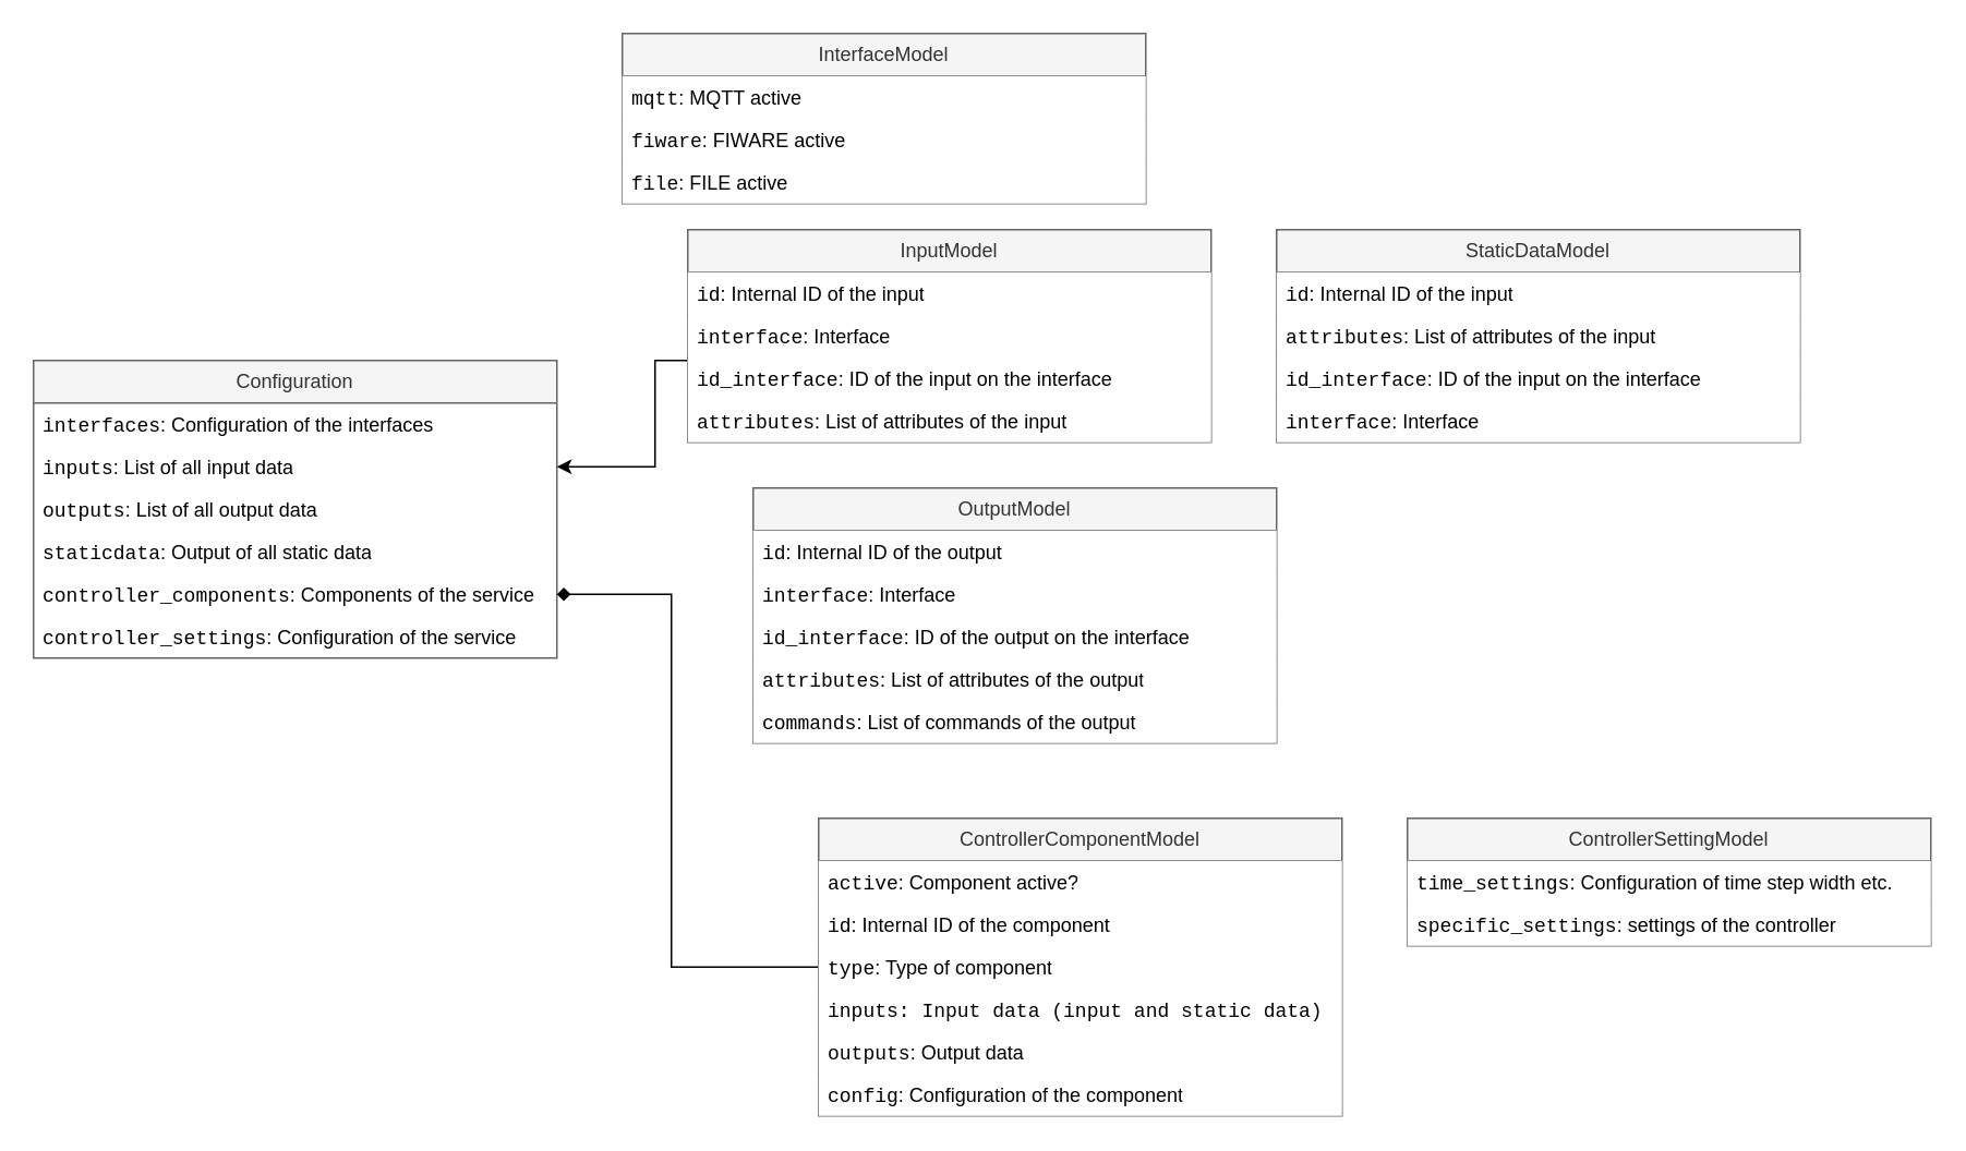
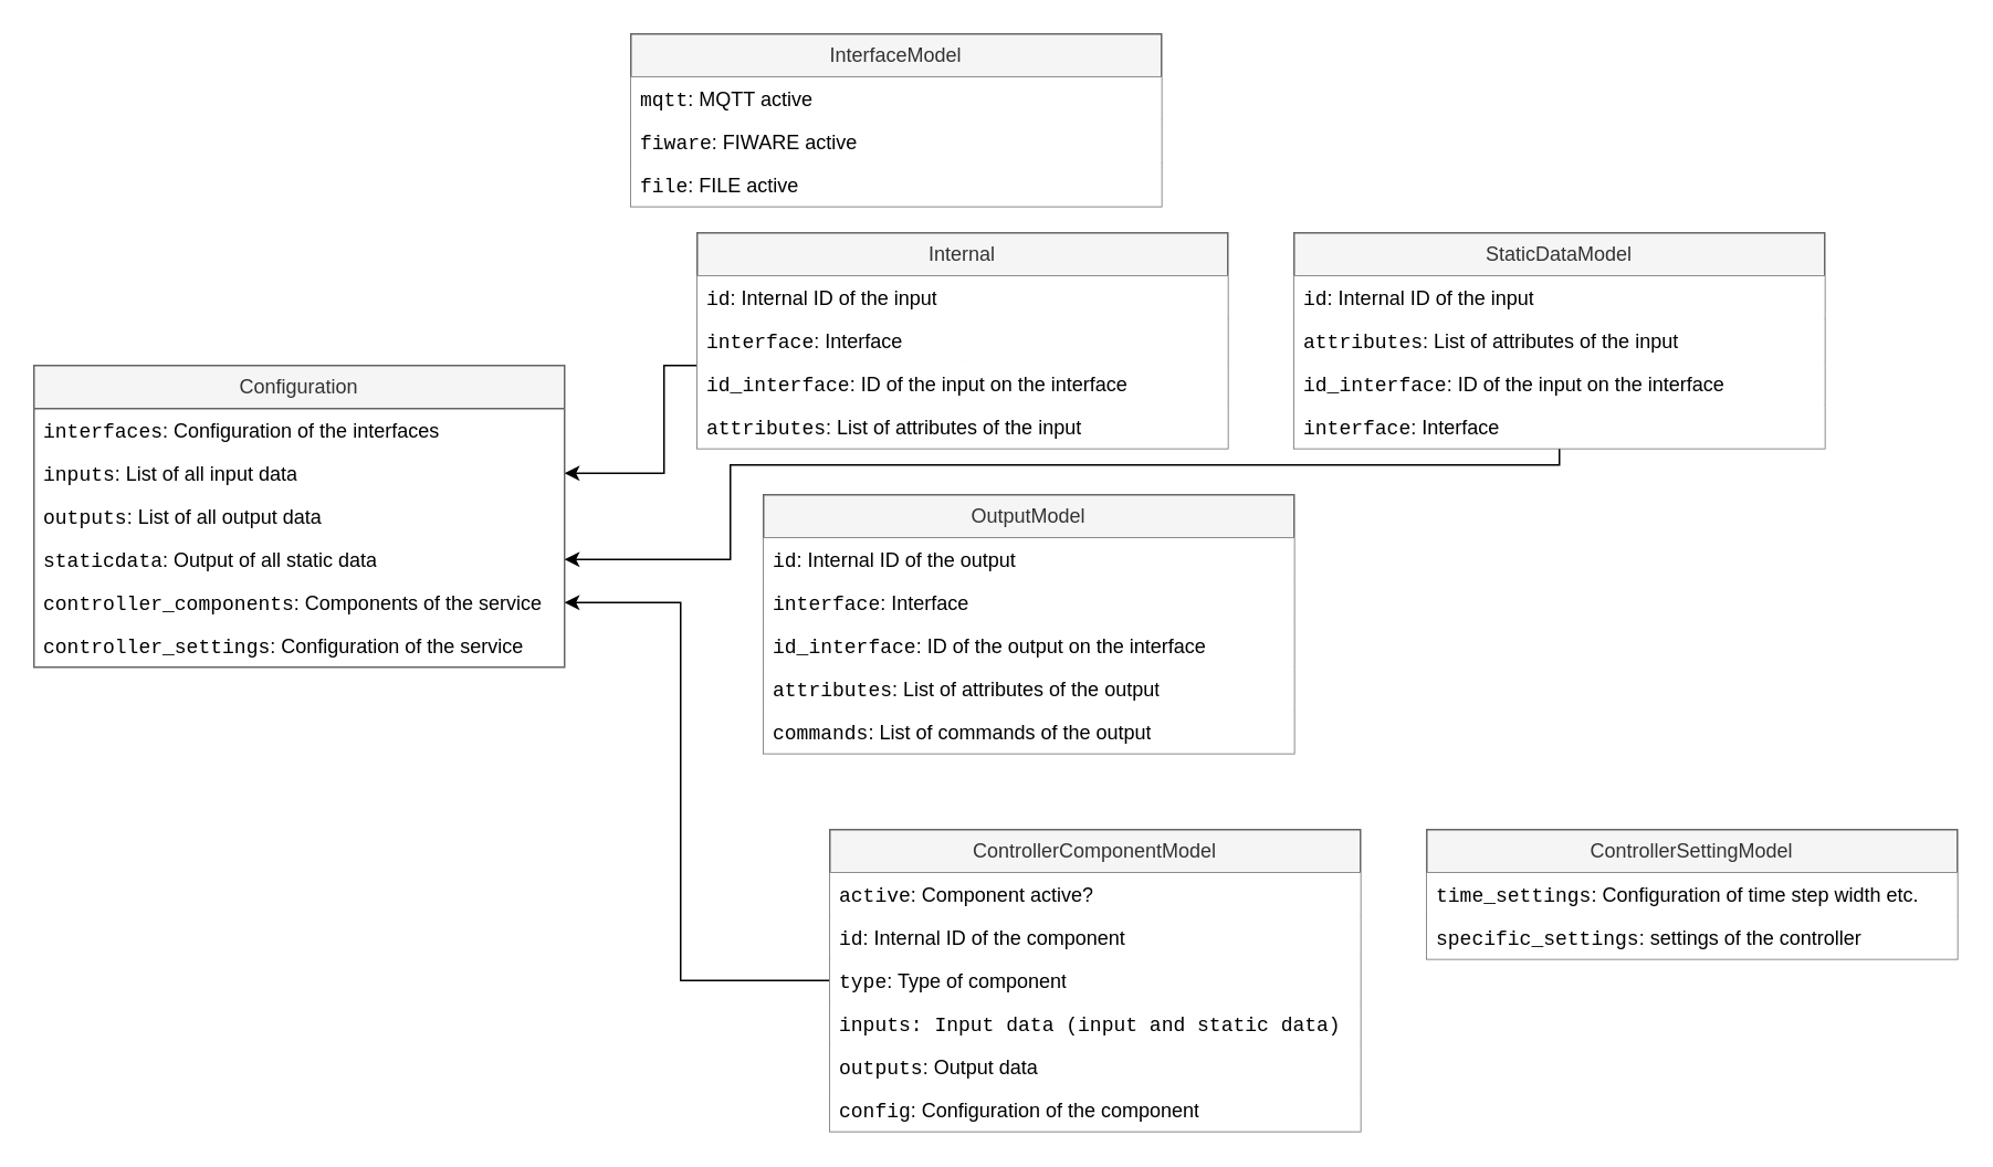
- <mxCell id="28" value="InputModel" style="swimlane;fontStyle=0;childLayout=stackLayout;horizontal=1;startSize=26;fillColor=#f5f5f5;horizontalStack=0;resizeParent=1;resizeParentMax=0;resizeLast=0;collapsible=1;marginBottom=0;whiteSpace=wrap;html=1;fontColor=#333333;strokeColor=#666666;" parent="1" vertex="1"><mxGeometry x="420" y="140" width="320" height="130" as="geometry"><mxRectangle x="80" y="-120" width="160" height="30" as="alternateBounds" /></mxGeometry></mxCell>
+ <mxCell id="28" value="Internal" style="swimlane;fontStyle=0;childLayout=stackLayout;horizontal=1;startSize=26;fillColor=#f5f5f5;horizontalStack=0;resizeParent=1;resizeParentMax=0;resizeLast=0;collapsible=1;marginBottom=0;whiteSpace=wrap;html=1;fontColor=#333333;strokeColor=#666666;" parent="1" vertex="1"><mxGeometry x="420" y="140" width="320" height="130" as="geometry"><mxRectangle x="80" y="-120" width="160" height="30" as="alternateBounds" /></mxGeometry></mxCell>
+ <mxCell id="10" style="edgeStyle=orthogonalEdgeStyle;rounded=0;orthogonalLoop=1;jettySize=auto;html=1;entryX=1;entryY=0.5;entryDx=0;entryDy=0;" parent="1" source="37" target="6" edge="1"><mxGeometry relative="1" as="geometry"><Array as="points"><mxPoint x="940" y="280" /><mxPoint x="440" y="280" /><mxPoint x="440" y="337" /></Array><mxPoint x="680" y="336" as="sourcePoint" /></mxGeometry></mxCell>
- <mxCell id="11" style="edgeStyle=orthogonalEdgeStyle;rounded=0;orthogonalLoop=1;jettySize=auto;html=1;entryX=1;entryY=0.5;entryDx=0;entryDy=0;endArrow=diamond;" parent="1" source="15" target="7" edge="1"><mxGeometry relative="1" as="geometry"><Array as="points"><mxPoint x="410" y="591" /><mxPoint x="410" y="363" /></Array></mxGeometry></mxCell>
+ <mxCell id="11" style="edgeStyle=orthogonalEdgeStyle;rounded=0;orthogonalLoop=1;jettySize=auto;html=1;entryX=1;entryY=0.5;entryDx=0;entryDy=0;" parent="1" source="15" target="7" edge="1"><mxGeometry relative="1" as="geometry"><Array as="points"><mxPoint x="410" y="591" /><mxPoint x="410" y="363" /></Array></mxGeometry></mxCell>
